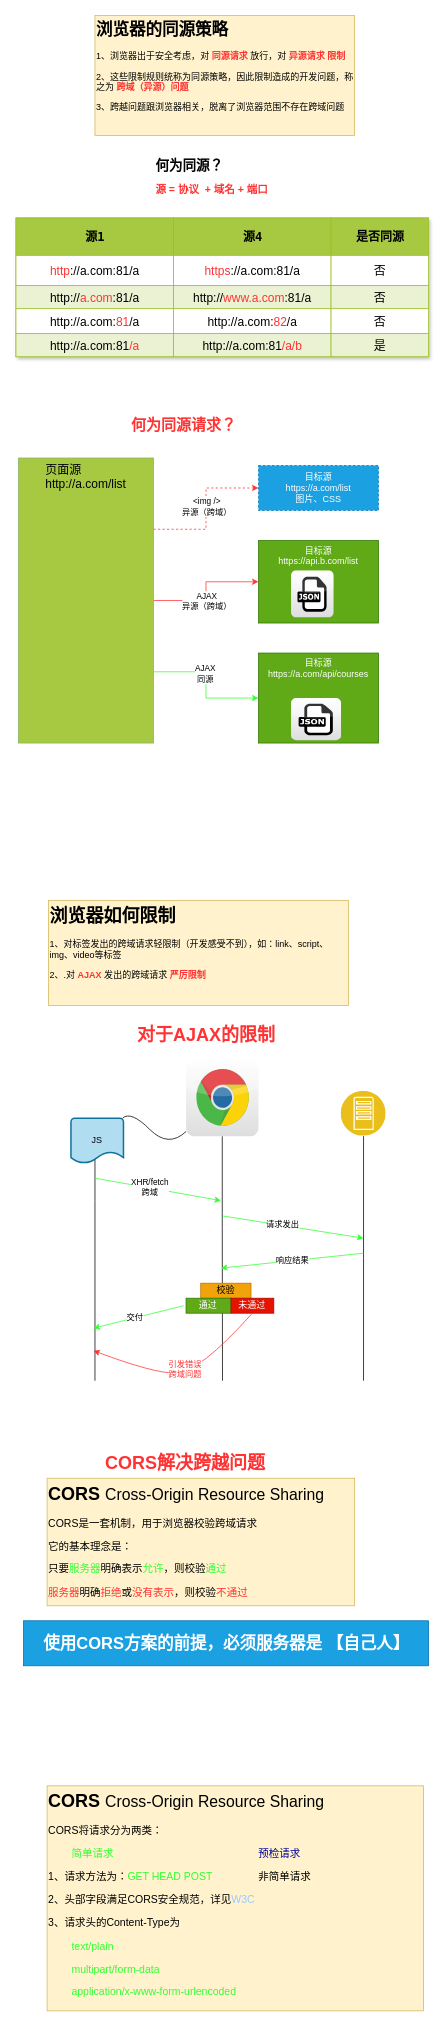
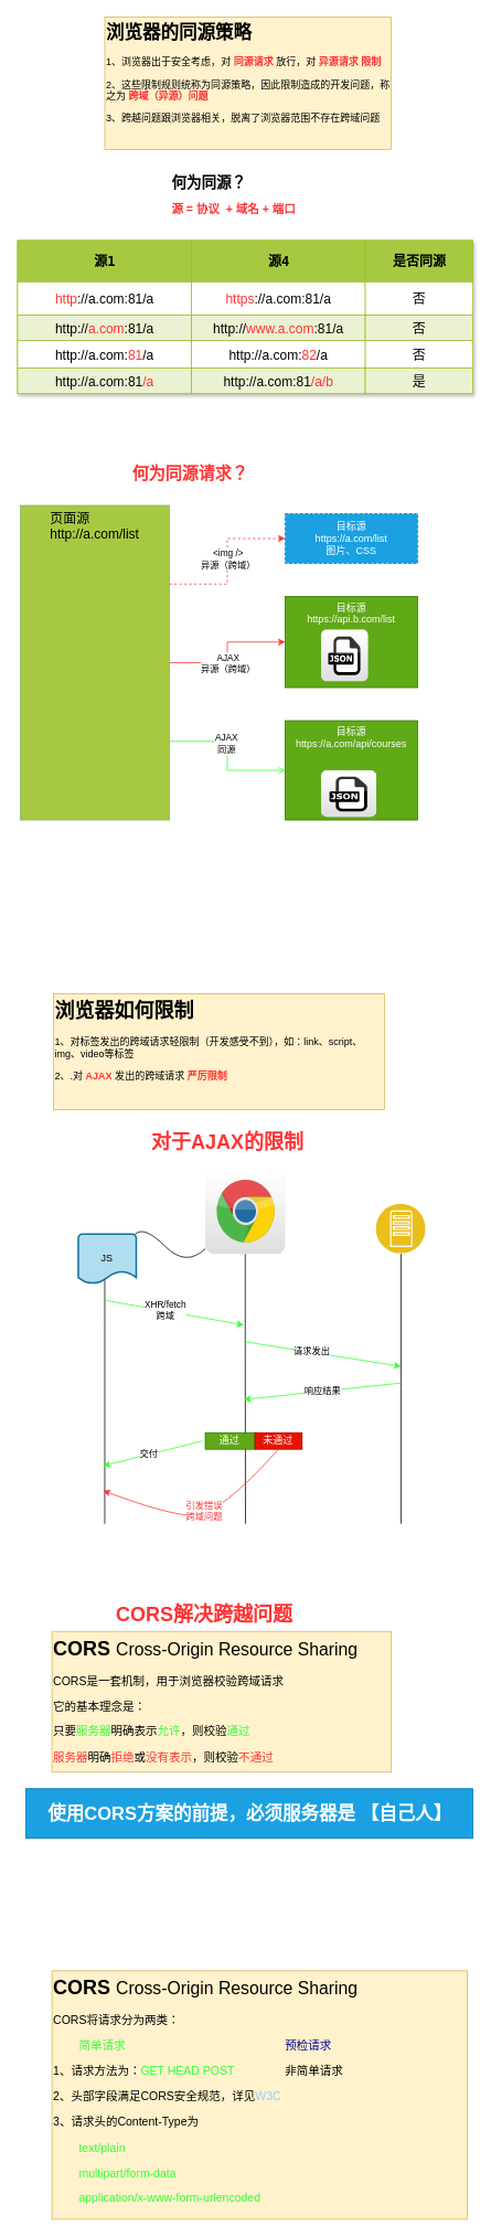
- <mxCell id="31" value="&lt;font color=&quot;#ff3333&quot; style=&quot;font-size: 20px;&quot;&gt;何为同源请求？&lt;/font&gt;" style="text;strokeColor=none;fillColor=none;html=1;fontSize=24;fontStyle=1;verticalAlign=middle;align=center;" vertex="1" parent="1"><mxGeometry x="154" y="545" width="180" height="40" as="geometry" /></mxCell>
+ <mxCell id="31" value="&lt;font color=&quot;#ff3333&quot; style=&quot;font-size: 20px;&quot;&gt;何为同源请求？&lt;/font&gt;" style="text;strokeColor=none;fillColor=none;html=1;fontSize=24;fontStyle=1;verticalAlign=middle;align=center;" vertex="1" parent="1"><mxGeometry x="139" y="550" width="180" height="40" as="geometry" /></mxCell>
- <mxCell id="28" style="edgeStyle=orthogonalEdgeStyle;rounded=0;orthogonalLoop=1;jettySize=auto;html=1;exitX=1;exitY=0.75;exitDx=0;exitDy=0;entryX=0;entryY=0.5;entryDx=0;entryDy=0;strokeColor=#33FF33;" edge="1" parent="1" source="30" target="34"><mxGeometry relative="1" as="geometry" /></mxCell>
+ <mxCell id="28" style="edgeStyle=orthogonalEdgeStyle;rounded=0;orthogonalLoop=1;jettySize=auto;html=1;exitX=1;exitY=0.75;exitDx=0;exitDy=0;entryX=0;entryY=0.5;entryDx=0;entryDy=0;strokeColor=#33FF33;endArrow=open;" edge="1" parent="1" source="30" target="34"><mxGeometry relative="1" as="geometry" /></mxCell>
- <mxCell id="51" value="校验" style="rounded=0;whiteSpace=wrap;html=1;fillColor=#f0a30a;fontColor=#000000;strokeColor=#BD7000;" vertex="1" parent="1"><mxGeometry x="267" y="1710" width="67" height="20" as="geometry" /></mxCell>
